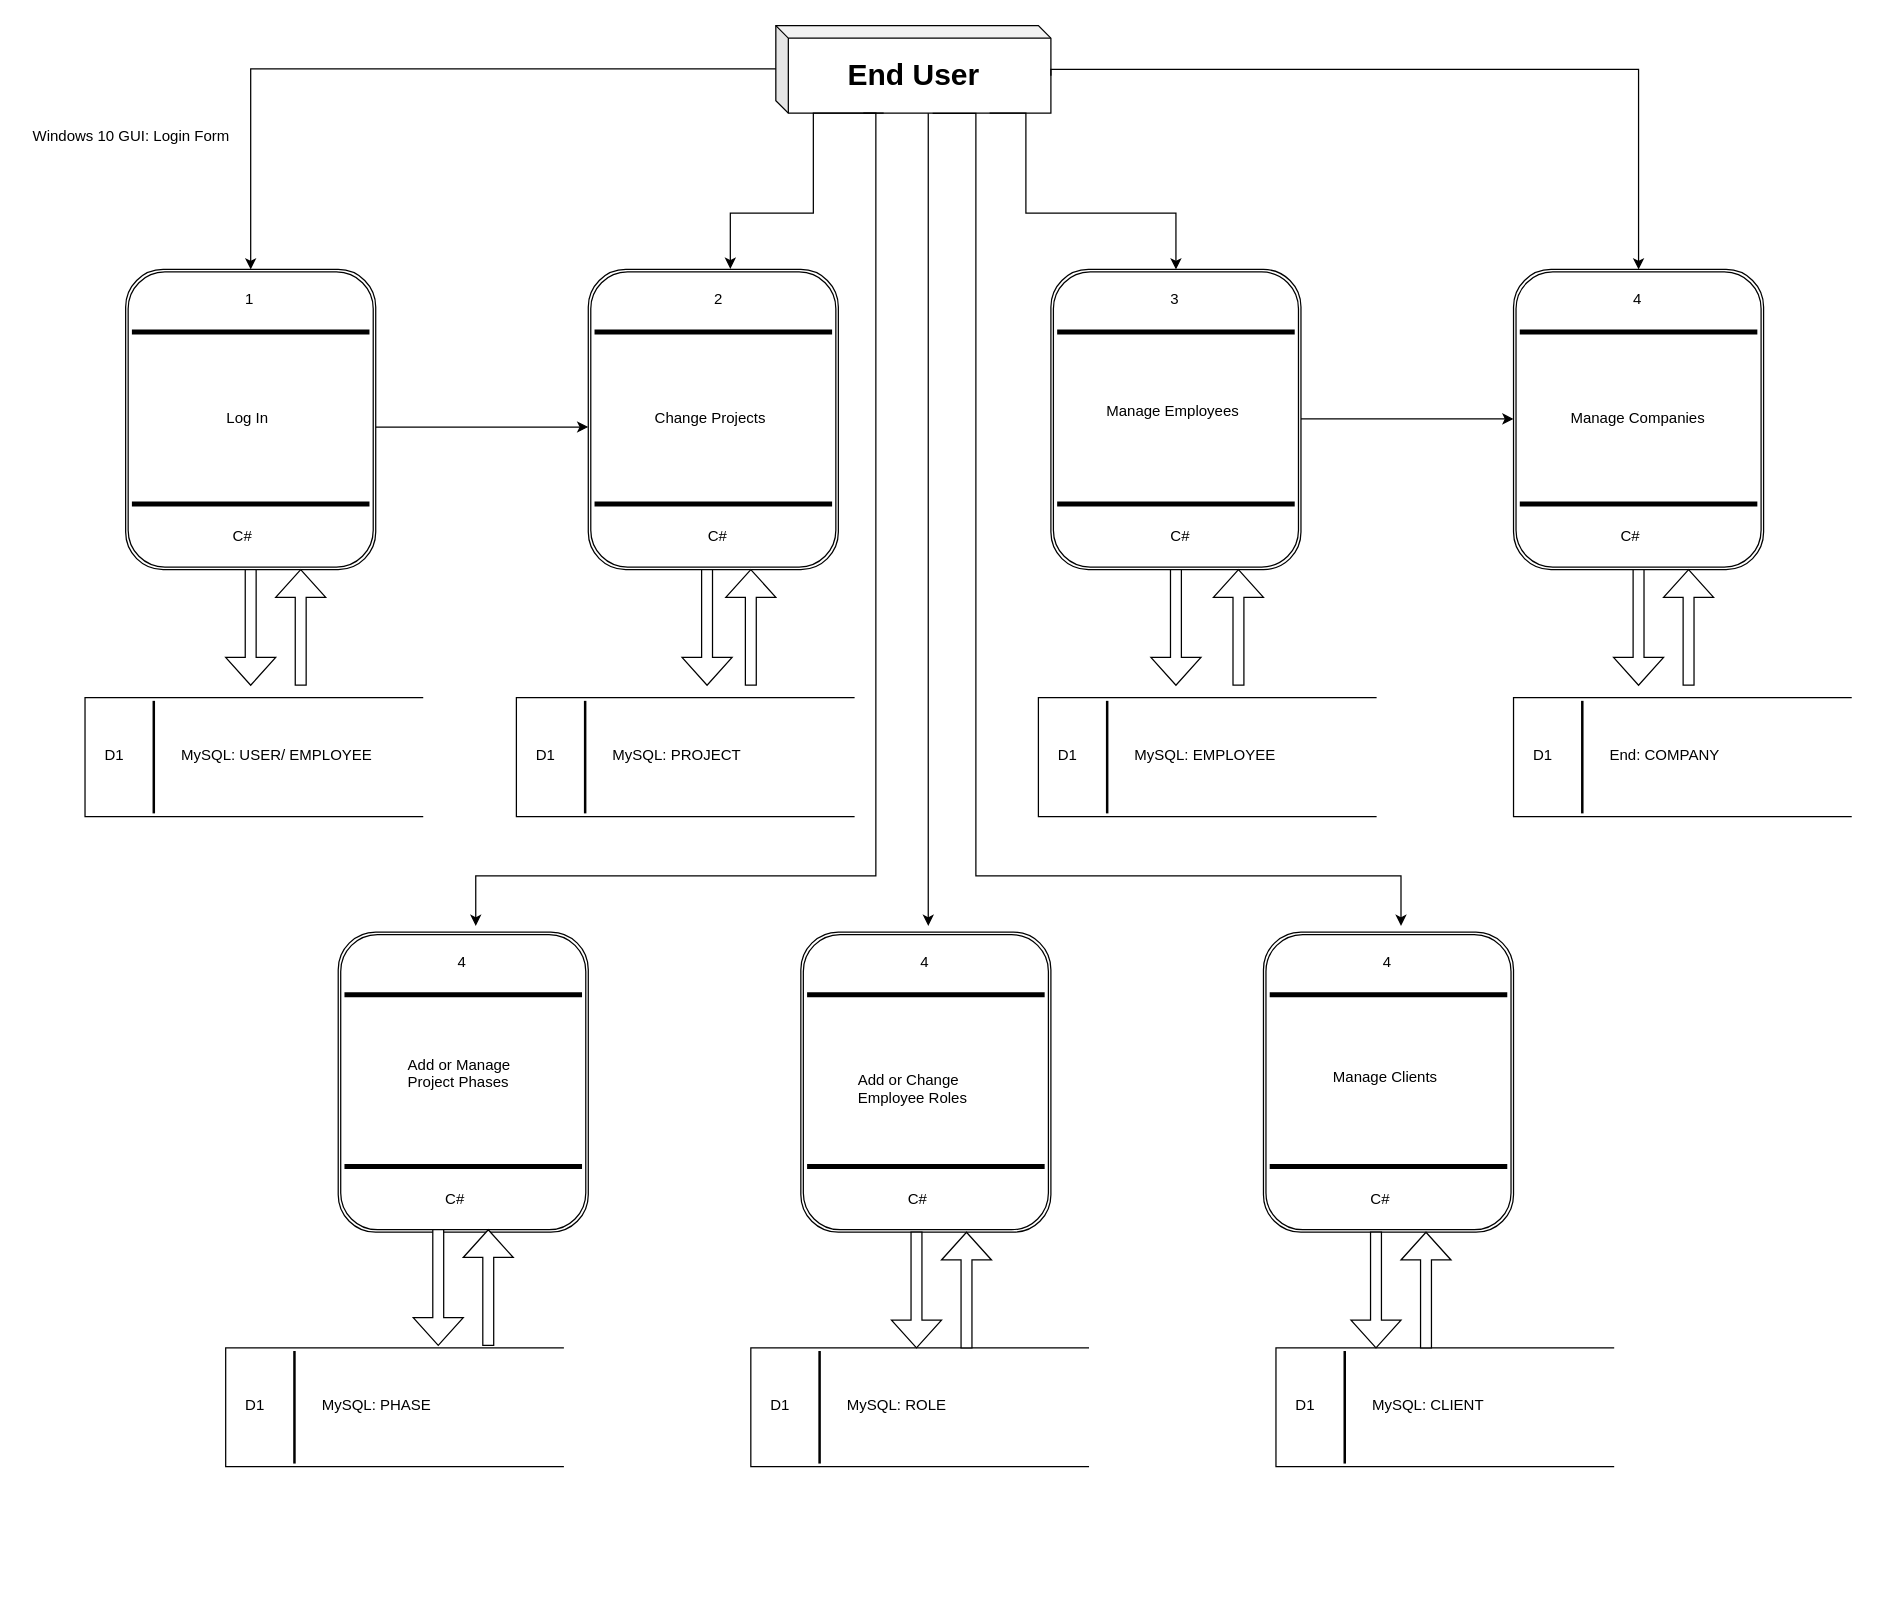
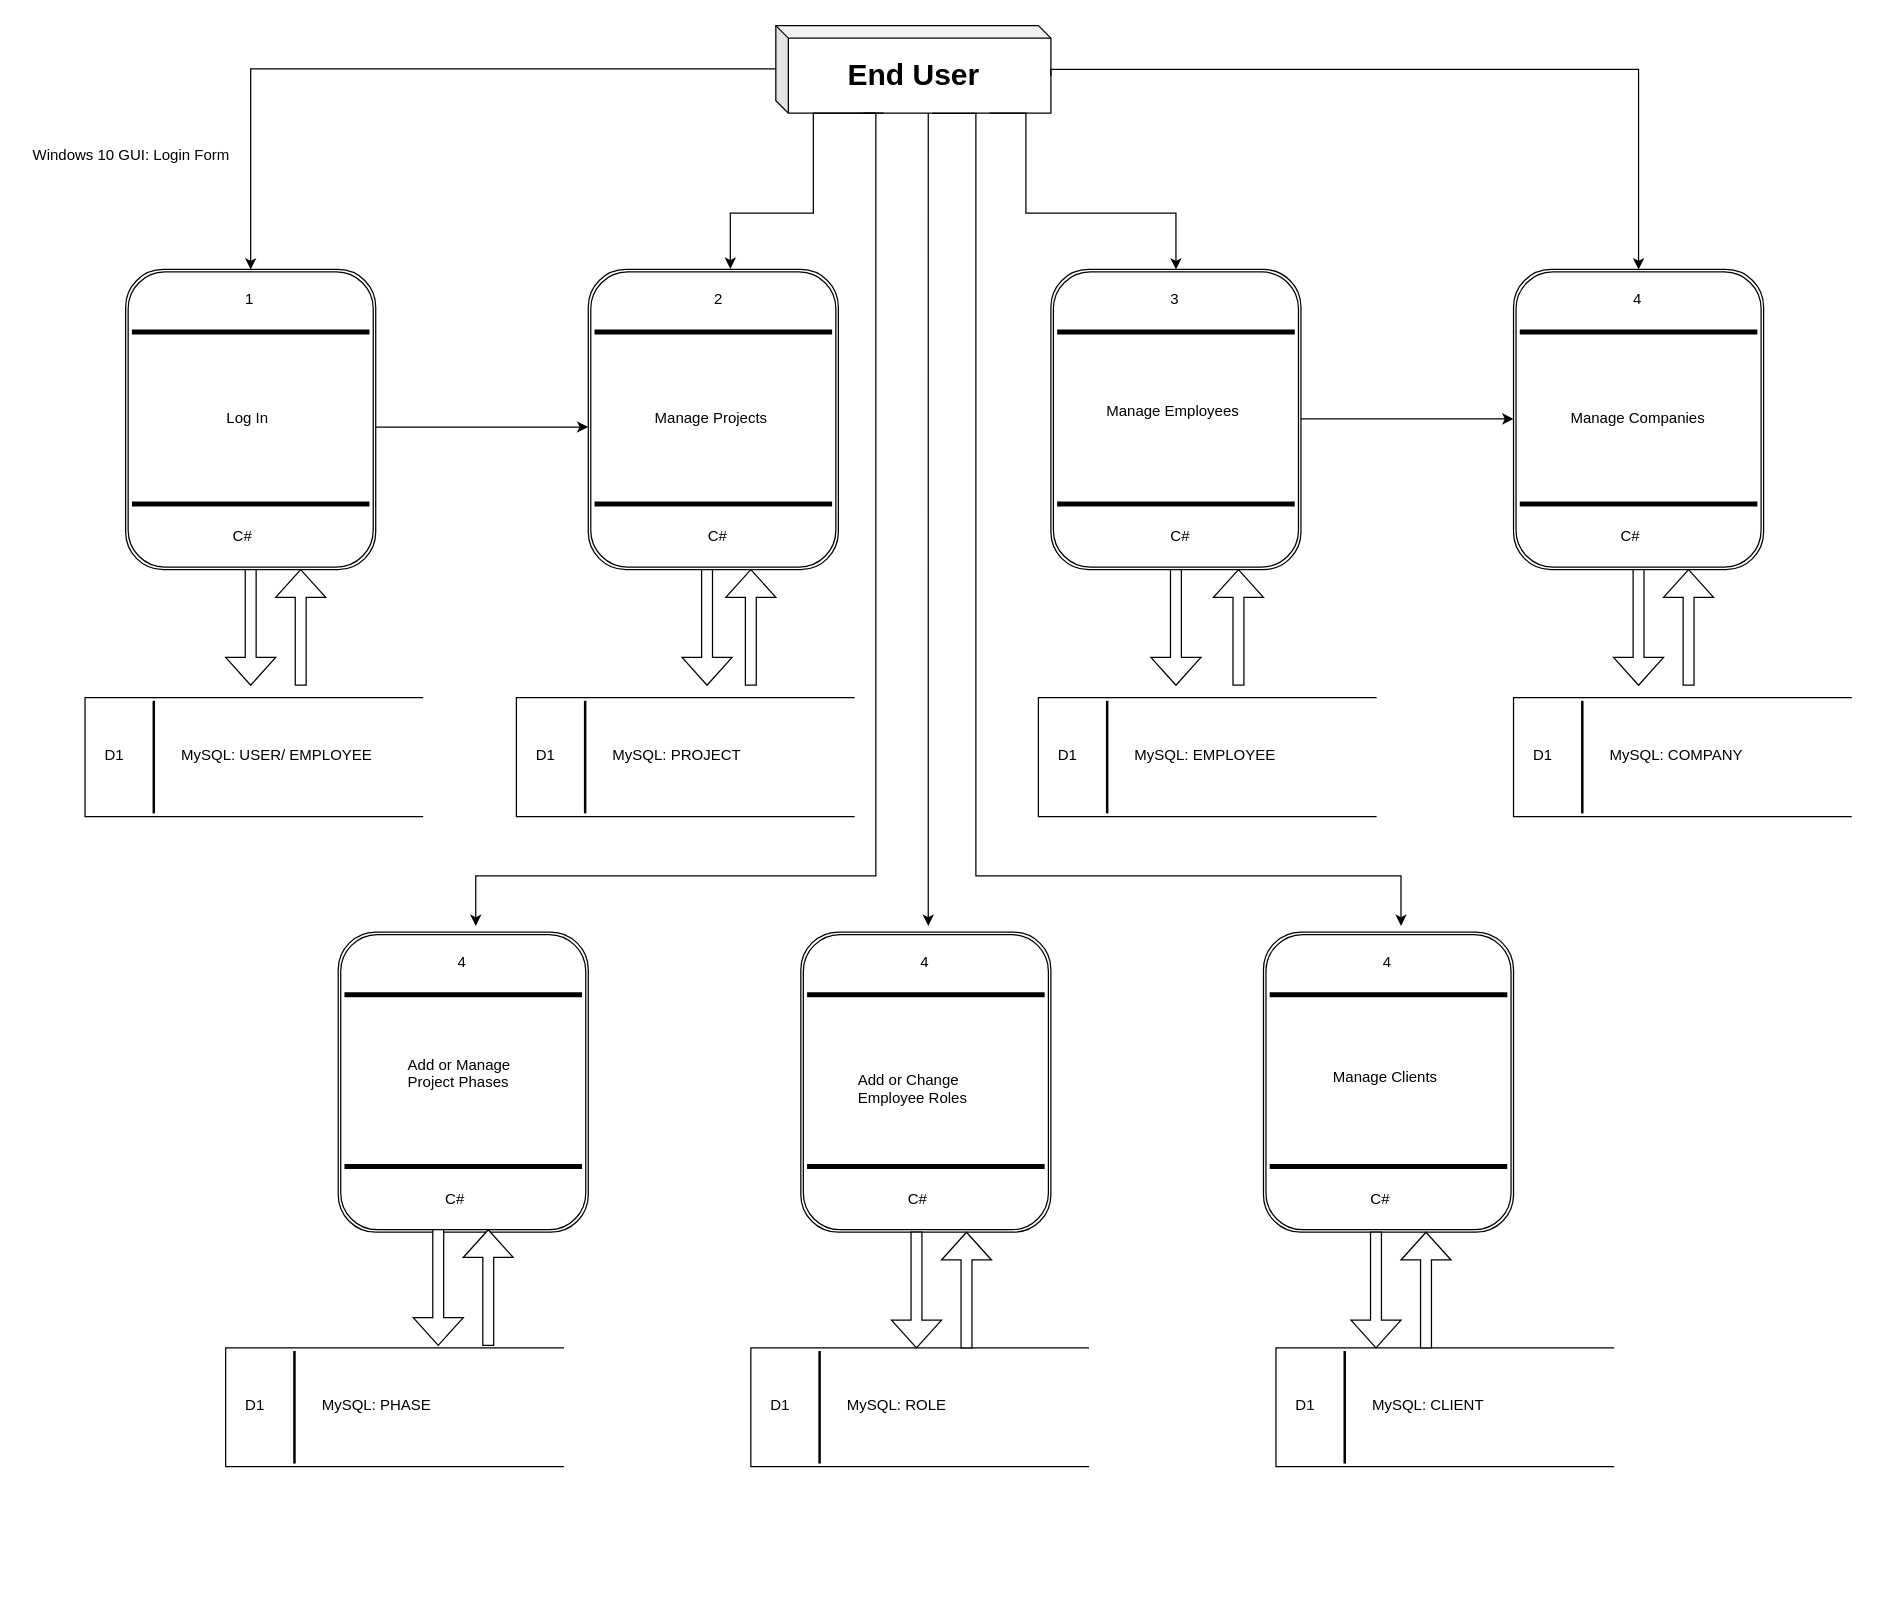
- <mxCell id="113" value="Windows 10 GUI: Login Form" style="text;strokeColor=none;fillColor=none;spacingLeft=4;spacingRight=4;overflow=hidden;rotatable=0;points=[[0,0.5],[1,0.5]];portConstraint=eastwest;fontSize=12;" vertex="1" parent="1"><mxGeometry x="20" y="95" width="170" height="30" as="geometry" /></mxCell>
+ <mxCell id="113" value="Windows 10 GUI: Login Form" style="text;strokeColor=none;fillColor=none;spacingLeft=4;spacingRight=4;overflow=hidden;rotatable=0;points=[[0,0.5],[1,0.5]];portConstraint=eastwest;fontSize=12;" vertex="1" parent="1"><mxGeometry x="20" y="110" width="170" height="30" as="geometry" /></mxCell>
- <mxCell id="17" value="Change Projects" style="text;strokeColor=none;fillColor=none;spacingLeft=4;spacingRight=4;overflow=hidden;rotatable=0;points=[[0,0.5],[1,0.5]];portConstraint=eastwest;fontSize=12;" vertex="1" parent="12"><mxGeometry x="47.5" y="105" width="105" height="30" as="geometry" /></mxCell>
+ <mxCell id="17" value="Manage Projects" style="text;strokeColor=none;fillColor=none;spacingLeft=4;spacingRight=4;overflow=hidden;rotatable=0;points=[[0,0.5],[1,0.5]];portConstraint=eastwest;fontSize=12;" vertex="1" parent="12"><mxGeometry x="47.5" y="105" width="105" height="30" as="geometry" /></mxCell>
- <mxCell id="92" value="End: COMPANY" style="text;strokeColor=none;fillColor=none;spacingLeft=4;spacingRight=4;overflow=hidden;rotatable=0;points=[[0,0.5],[1,0.5]];portConstraint=eastwest;fontSize=12;" vertex="1" parent="88"><mxGeometry x="71.25" y="32.5" width="138.75" height="30" as="geometry" /></mxCell>
+ <mxCell id="92" value="MySQL: COMPANY" style="text;strokeColor=none;fillColor=none;spacingLeft=4;spacingRight=4;overflow=hidden;rotatable=0;points=[[0,0.5],[1,0.5]];portConstraint=eastwest;fontSize=12;" vertex="1" parent="88"><mxGeometry x="71.25" y="32.5" width="138.75" height="30" as="geometry" /></mxCell>
